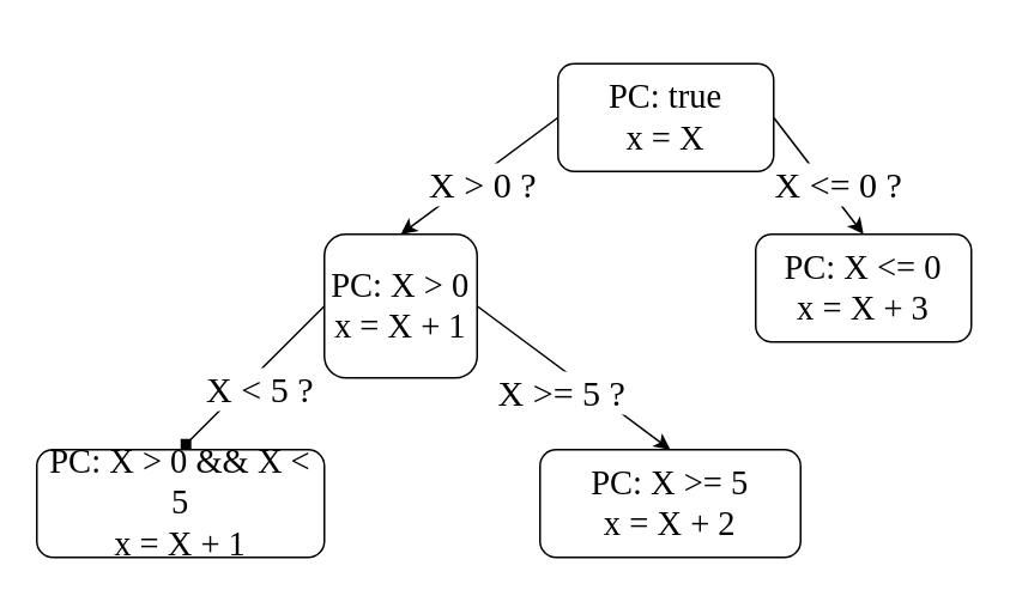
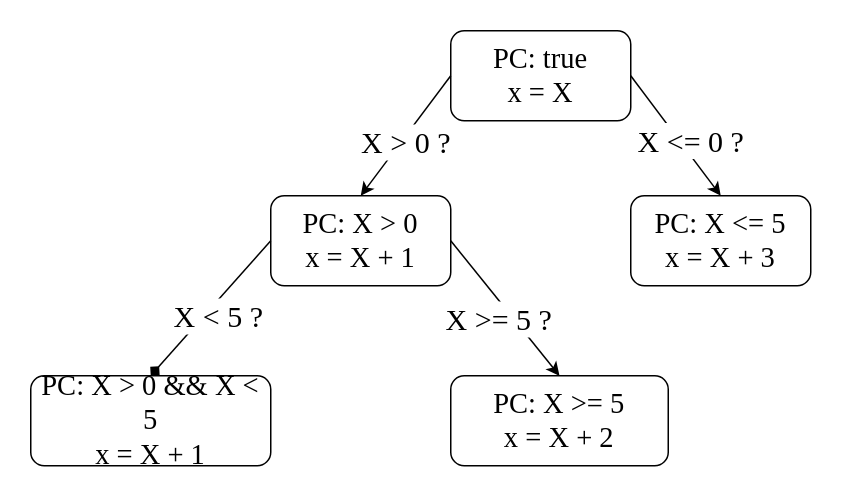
- <mxCell id="2" value="PC: true&lt;div&gt;x = X&lt;/div&gt;" style="rounded=1;whiteSpace=wrap;html=1;fontSize=19;fontFamily=DIN Alternate;" parent="1" vertex="1"><mxGeometry x="310" y="35" width="120" height="60" as="geometry" /></mxCell>
+ <mxCell id="2" value="PC: true&lt;div&gt;x = X&lt;/div&gt;" style="rounded=1;whiteSpace=wrap;html=1;fontSize=19;fontFamily=DIN Alternate;" parent="1" vertex="1"><mxGeometry x="300" y="20" width="120" height="60" as="geometry" /></mxCell>
- <mxCell id="6" value="PC: X &amp;lt;= 0&lt;div&gt;x = X + 3&lt;/div&gt;" style="rounded=1;whiteSpace=wrap;html=1;fontSize=19;fontFamily=DIN Alternate;" parent="1" vertex="1"><mxGeometry x="420" y="130" width="120" height="60" as="geometry" /></mxCell>
+ <mxCell id="6" value="PC: X &amp;lt;= 5&lt;div&gt;x = X + 3&lt;/div&gt;" style="rounded=1;whiteSpace=wrap;html=1;fontSize=19;fontFamily=DIN Alternate;" parent="1" vertex="1"><mxGeometry x="420" y="130" width="120" height="60" as="geometry" /></mxCell>
- <mxCell id="3" value="PC: X &amp;gt; 0&lt;div&gt;x = X + 1&lt;/div&gt;" style="rounded=1;whiteSpace=wrap;html=1;fontSize=19;fontFamily=DIN Alternate;" parent="1" vertex="1"><mxGeometry x="180" y="130" width="85" height="80" as="geometry" /></mxCell>
+ <mxCell id="3" value="PC: X &amp;gt; 0&lt;div&gt;x = X + 1&lt;/div&gt;" style="rounded=1;whiteSpace=wrap;html=1;fontSize=19;fontFamily=DIN Alternate;" parent="1" vertex="1"><mxGeometry x="180" y="130" width="120" height="60" as="geometry" /></mxCell>
